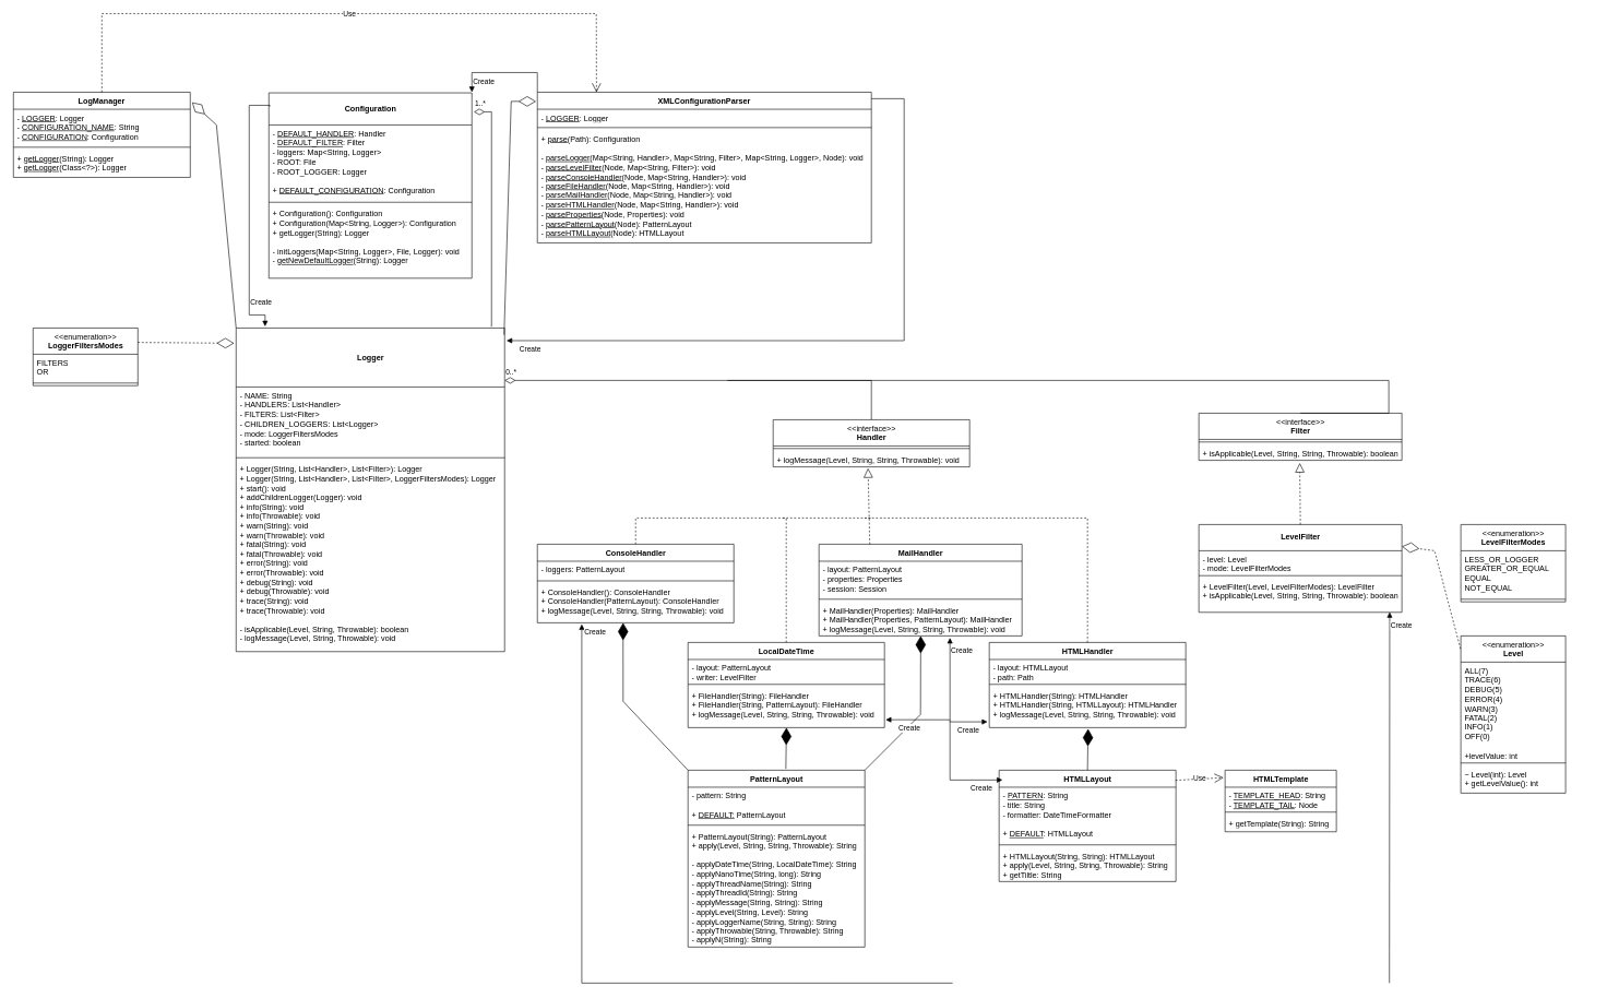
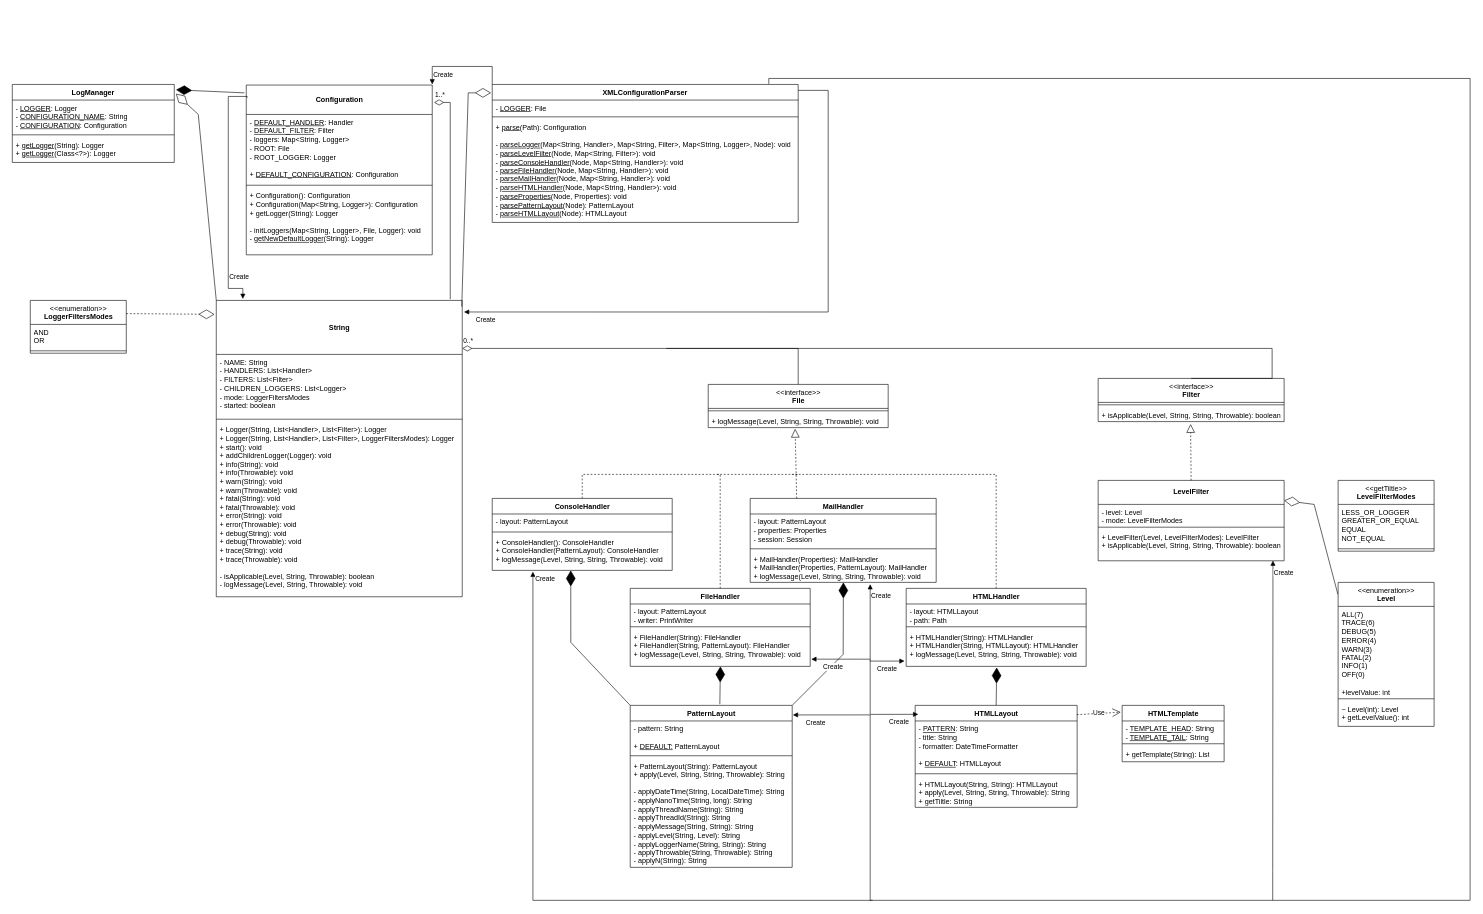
- <mxCell id="21" value="Use" style="endArrow=open;endSize=12;dashed=1;html=1;rounded=0;exitX=0.5;exitY=0;exitDx=0;exitDy=0;entryX=0.177;entryY=0.001;entryDx=0;entryDy=0;entryPerimeter=0;" edge="1" parent="1" source="2" target="11"><mxGeometry width="160" relative="1" as="geometry"><mxPoint x="440" y="10" as="sourcePoint" /><mxPoint x="910" y="130" as="targetPoint" /><Array as="points"><mxPoint x="155" y="20" /><mxPoint x="910" y="20" /></Array></mxGeometry></mxCell>
+ <mxCell id="88" value="Create" style="endArrow=block;endFill=1;html=1;edgeStyle=orthogonalEdgeStyle;align=left;verticalAlign=top;rounded=0;exitX=0.904;exitY=-0.004;exitDx=0;exitDy=0;exitPerimeter=0;entryX=1.004;entryY=0.059;entryDx=0;entryDy=0;entryPerimeter=0;" edge="1" parent="1" source="11" target="67"><mxGeometry x="0.99" relative="1" as="geometry"><mxPoint x="2010" y="130" as="sourcePoint" /><mxPoint x="1400" y="1470" as="targetPoint" /><Array as="points"><mxPoint x="1281" y="130" /><mxPoint x="2450" y="130" /><mxPoint x="2450" y="1500" /><mxPoint x="1450" y="1500" /><mxPoint x="1450" y="1191" /></Array><mxPoint as="offset" /></mxGeometry></mxCell>
+ <mxCell id="10" value="" style="endArrow=diamondThin;endFill=1;endSize=24;html=1;rounded=0;fontSize=12;exitX=-0.01;exitY=0.046;exitDx=0;exitDy=0;exitPerimeter=0;entryX=1.011;entryY=0.069;entryDx=0;entryDy=0;entryPerimeter=0;" parent="1" source="6" target="2" edge="1"><mxGeometry width="160" relative="1" as="geometry"><mxPoint x="320" y="260" as="sourcePoint" /><mxPoint x="480" y="260" as="targetPoint" /></mxGeometry></mxCell>
- <mxCell id="12" value="-&amp;nbsp;&lt;u&gt;LOGGER&lt;/u&gt;: Logger" style="text;strokeColor=none;fillColor=none;align=left;verticalAlign=top;spacingLeft=4;spacingRight=4;overflow=hidden;rotatable=0;points=[[0,0.5],[1,0.5]];portConstraint=eastwest;html=1;" vertex="1" parent="11"><mxGeometry y="26" width="510" height="24" as="geometry" /></mxCell>
+ <mxCell id="12" value="-&amp;nbsp;&lt;u&gt;LOGGER&lt;/u&gt;: File" style="text;strokeColor=none;fillColor=none;align=left;verticalAlign=top;spacingLeft=4;spacingRight=4;overflow=hidden;rotatable=0;points=[[0,0.5],[1,0.5]];portConstraint=eastwest;html=1;" vertex="1" parent="11"><mxGeometry y="26" width="510" height="24" as="geometry" /></mxCell>
- <mxCell id="16" value="Logger&lt;br&gt;" style="swimlane;fontStyle=1;align=center;verticalAlign=middle;childLayout=stackLayout;horizontal=1;startSize=90;horizontalStack=0;resizeParent=1;resizeParentMax=0;resizeLast=0;collapsible=1;marginBottom=0;html=1;" vertex="1" parent="1"><mxGeometry x="360" y="500" width="410" height="494" as="geometry" /></mxCell>
+ <mxCell id="16" value="String&lt;br&gt;" style="swimlane;fontStyle=1;align=center;verticalAlign=middle;childLayout=stackLayout;horizontal=1;startSize=90;horizontalStack=0;resizeParent=1;resizeParentMax=0;resizeLast=0;collapsible=1;marginBottom=0;html=1;" vertex="1" parent="1"><mxGeometry x="360" y="500" width="410" height="494" as="geometry" /></mxCell>
- <mxCell id="80" value="FILTERS&lt;br&gt;OR" style="text;strokeColor=none;fillColor=none;align=left;verticalAlign=top;spacingLeft=4;spacingRight=4;overflow=hidden;rotatable=0;points=[[0,0.5],[1,0.5]];portConstraint=eastwest;html=1;" vertex="1" parent="79"><mxGeometry y="40" width="160" height="40" as="geometry" /></mxCell>
+ <mxCell id="80" value="AND&lt;br&gt;OR" style="text;strokeColor=none;fillColor=none;align=left;verticalAlign=top;spacingLeft=4;spacingRight=4;overflow=hidden;rotatable=0;points=[[0,0.5],[1,0.5]];portConstraint=eastwest;html=1;" vertex="1" parent="79"><mxGeometry y="40" width="160" height="40" as="geometry" /></mxCell>
- <mxCell id="27" value="&lt;span style=&quot;font-weight: normal&quot;&gt;&amp;lt;&amp;lt;interface&amp;gt;&amp;gt;&lt;/span&gt;&lt;br&gt;Handler" style="swimlane;fontStyle=1;align=center;verticalAlign=top;childLayout=stackLayout;horizontal=1;startSize=40;horizontalStack=0;resizeParent=1;resizeParentMax=0;resizeLast=0;collapsible=1;marginBottom=0;html=1;" vertex="1" parent="1"><mxGeometry x="1180" y="640" width="300" height="72" as="geometry" /></mxCell>
+ <mxCell id="27" value="&lt;span style=&quot;font-weight: normal&quot;&gt;&amp;lt;&amp;lt;interface&amp;gt;&amp;gt;&lt;/span&gt;&lt;br&gt;File" style="swimlane;fontStyle=1;align=center;verticalAlign=top;childLayout=stackLayout;horizontal=1;startSize=40;horizontalStack=0;resizeParent=1;resizeParentMax=0;resizeLast=0;collapsible=1;marginBottom=0;html=1;" vertex="1" parent="1"><mxGeometry x="1180" y="640" width="300" height="72" as="geometry" /></mxCell>
- <mxCell id="59" value="&lt;span style=&quot;font-weight: normal&quot;&gt;&amp;lt;&amp;lt;enumeration&amp;gt;&amp;gt;&lt;/span&gt;&lt;br&gt;LevelFilterModes" style="swimlane;fontStyle=1;align=center;verticalAlign=top;childLayout=stackLayout;horizontal=1;startSize=40;horizontalStack=0;resizeParent=1;resizeParentMax=0;resizeLast=0;collapsible=1;marginBottom=0;html=1;" vertex="1" parent="1"><mxGeometry x="2230" y="800" width="160" height="118" as="geometry" /></mxCell>
+ <mxCell id="59" value="&lt;span style=&quot;font-weight: normal&quot;&gt;&amp;lt;&amp;lt;getTiltle&amp;gt;&amp;gt;&lt;/span&gt;&lt;br&gt;LevelFilterModes" style="swimlane;fontStyle=1;align=center;verticalAlign=top;childLayout=stackLayout;horizontal=1;startSize=40;horizontalStack=0;resizeParent=1;resizeParentMax=0;resizeLast=0;collapsible=1;marginBottom=0;html=1;" vertex="1" parent="1"><mxGeometry x="2230" y="800" width="160" height="118" as="geometry" /></mxCell>
- <mxCell id="36" value="- loggers: PatternLayout" style="text;strokeColor=none;fillColor=none;align=left;verticalAlign=top;spacingLeft=4;spacingRight=4;overflow=hidden;rotatable=0;points=[[0,0.5],[1,0.5]];portConstraint=eastwest;html=1;" vertex="1" parent="35"><mxGeometry y="26" width="300" height="26" as="geometry" /></mxCell>
+ <mxCell id="36" value="- layout: PatternLayout" style="text;strokeColor=none;fillColor=none;align=left;verticalAlign=top;spacingLeft=4;spacingRight=4;overflow=hidden;rotatable=0;points=[[0,0.5],[1,0.5]];portConstraint=eastwest;html=1;" vertex="1" parent="35"><mxGeometry y="26" width="300" height="26" as="geometry" /></mxCell>
- <mxCell id="66" value="" style="endArrow=diamondThin;endFill=0;endSize=24;html=1;rounded=0;exitX=-0.003;exitY=0.082;exitDx=0;exitDy=0;exitPerimeter=0;entryX=1;entryY=0.25;entryDx=0;entryDy=0;dashed=1;" edge="1" parent="1" source="62" target="54"><mxGeometry width="160" relative="1" as="geometry"><mxPoint x="2200.82" y="997.104" as="sourcePoint" /><mxPoint x="2120" y="994" as="targetPoint" /><Array as="points"><mxPoint x="2190" y="840" /></Array></mxGeometry></mxCell>
+ <mxCell id="66" value="" style="endArrow=diamondThin;endFill=0;endSize=24;html=1;rounded=0;exitX=-0.003;exitY=0.082;exitDx=0;exitDy=0;exitPerimeter=0;entryX=1;entryY=0.25;entryDx=0;entryDy=0;" edge="1" parent="1" source="62" target="54"><mxGeometry width="160" relative="1" as="geometry"><mxPoint x="2200.82" y="997.104" as="sourcePoint" /><mxPoint x="2120" y="994" as="targetPoint" /><Array as="points"><mxPoint x="2190" y="840" /></Array></mxGeometry></mxCell>
- <mxCell id="40" value="LocalDateTime" style="swimlane;fontStyle=1;align=center;verticalAlign=top;childLayout=stackLayout;horizontal=1;startSize=26;horizontalStack=0;resizeParent=1;resizeParentMax=0;resizeLast=0;collapsible=1;marginBottom=0;html=1;" vertex="1" parent="1"><mxGeometry x="1050" y="980" width="300" height="130" as="geometry" /></mxCell>
+ <mxCell id="40" value="FileHandler" style="swimlane;fontStyle=1;align=center;verticalAlign=top;childLayout=stackLayout;horizontal=1;startSize=26;horizontalStack=0;resizeParent=1;resizeParentMax=0;resizeLast=0;collapsible=1;marginBottom=0;html=1;" vertex="1" parent="1"><mxGeometry x="1050" y="980" width="300" height="130" as="geometry" /></mxCell>
- <mxCell id="41" value="- layout: PatternLayout&lt;br&gt;- writer: LevelFilter" style="text;strokeColor=none;fillColor=none;align=left;verticalAlign=top;spacingLeft=4;spacingRight=4;overflow=hidden;rotatable=0;points=[[0,0.5],[1,0.5]];portConstraint=eastwest;html=1;" vertex="1" parent="40"><mxGeometry y="26" width="300" height="34" as="geometry" /></mxCell>
+ <mxCell id="41" value="- layout: PatternLayout&lt;br&gt;- writer: PrintWriter" style="text;strokeColor=none;fillColor=none;align=left;verticalAlign=top;spacingLeft=4;spacingRight=4;overflow=hidden;rotatable=0;points=[[0,0.5],[1,0.5]];portConstraint=eastwest;html=1;" vertex="1" parent="40"><mxGeometry y="26" width="300" height="34" as="geometry" /></mxCell>
- <mxCell id="84" value="- &lt;u&gt;TEMPLATE_HEAD&lt;/u&gt;: String&lt;br&gt;- &lt;u&gt;TEMPLATE_TAIL&lt;/u&gt;: Node" style="text;strokeColor=none;fillColor=none;align=left;verticalAlign=top;spacingLeft=4;spacingRight=4;overflow=hidden;rotatable=0;points=[[0,0.5],[1,0.5]];portConstraint=eastwest;html=1;" vertex="1" parent="83"><mxGeometry y="26" width="170" height="34" as="geometry" /></mxCell>
+ <mxCell id="84" value="- &lt;u&gt;TEMPLATE_HEAD&lt;/u&gt;: String&lt;br&gt;- &lt;u&gt;TEMPLATE_TAIL&lt;/u&gt;: String" style="text;strokeColor=none;fillColor=none;align=left;verticalAlign=top;spacingLeft=4;spacingRight=4;overflow=hidden;rotatable=0;points=[[0,0.5],[1,0.5]];portConstraint=eastwest;html=1;" vertex="1" parent="83"><mxGeometry y="26" width="170" height="34" as="geometry" /></mxCell>
- <mxCell id="86" value="+ getTemplate(String): String" style="text;strokeColor=none;fillColor=none;align=left;verticalAlign=top;spacingLeft=4;spacingRight=4;overflow=hidden;rotatable=0;points=[[0,0.5],[1,0.5]];portConstraint=eastwest;html=1;" vertex="1" parent="83"><mxGeometry y="68" width="170" height="26" as="geometry" /></mxCell>
+ <mxCell id="86" value="+ getTemplate(String): List" style="text;strokeColor=none;fillColor=none;align=left;verticalAlign=top;spacingLeft=4;spacingRight=4;overflow=hidden;rotatable=0;points=[[0,0.5],[1,0.5]];portConstraint=eastwest;html=1;" vertex="1" parent="83"><mxGeometry y="68" width="170" height="26" as="geometry" /></mxCell>
